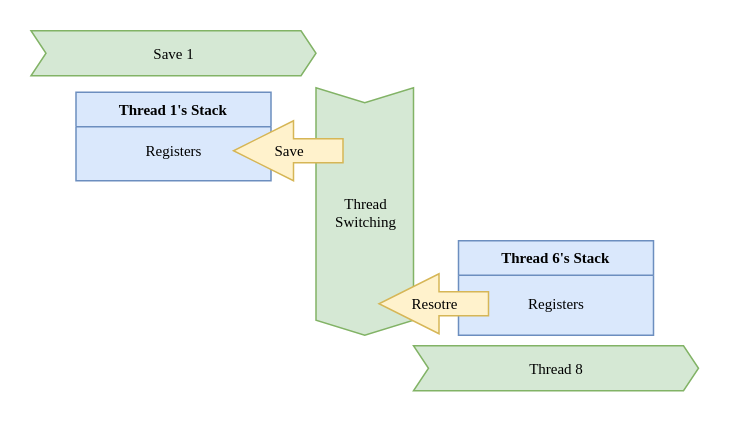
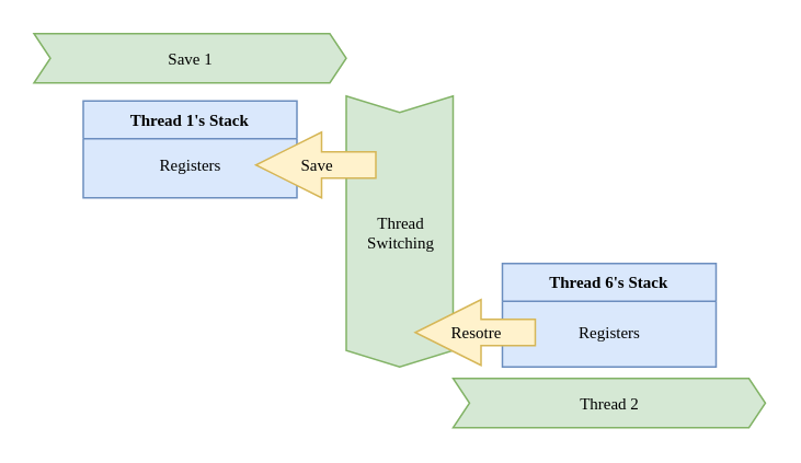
- <mxCell id="4" value="Thread 8" style="html=1;shadow=0;dashed=0;align=center;verticalAlign=middle;shape=mxgraph.arrows2.arrow;dy=0;dx=10;notch=10;fillColor=#d5e8d4;strokeColor=#82b366;fontFamily=Verdana;fontSize=10;movable=1;resizable=1;rotatable=1;deletable=1;editable=1;locked=0;connectable=1;" parent="2" vertex="1"><mxGeometry x="255" y="210" width="190" height="30" as="geometry" /></mxCell>
+ <mxCell id="4" value="Thread 2" style="html=1;shadow=0;dashed=0;align=center;verticalAlign=middle;shape=mxgraph.arrows2.arrow;dy=0;dx=10;notch=10;fillColor=#d5e8d4;strokeColor=#82b366;fontFamily=Verdana;fontSize=10;movable=1;resizable=1;rotatable=1;deletable=1;editable=1;locked=0;connectable=1;" parent="2" vertex="1"><mxGeometry x="255" y="210" width="190" height="30" as="geometry" /></mxCell>
